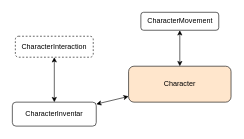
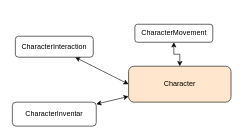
- <mxCell id="3" value="CharacterMovement" style="rounded=1;whiteSpace=wrap;html=1;" vertex="1" parent="1"><mxGeometry x="234.5" y="20" width="130" height="30" as="geometry" /></mxCell>
+ <mxCell id="3" value="CharacterMovement" style="rounded=1;whiteSpace=wrap;html=1;" vertex="1" parent="1"><mxGeometry x="224.5" y="40" width="130" height="30" as="geometry" /></mxCell>
- <mxCell id="5" value="CharacterInteraction" style="rounded=1;whiteSpace=wrap;html=1;dashed=1;" vertex="1" parent="1"><mxGeometry x="25" y="60" width="130" height="35" as="geometry" /></mxCell>
+ <mxCell id="5" value="CharacterInteraction" style="rounded=1;whiteSpace=wrap;html=1;" vertex="1" parent="1"><mxGeometry x="25" y="60" width="130" height="35" as="geometry" /></mxCell>
- <mxCell id="4" style="rounded=0;orthogonalLoop=1;jettySize=auto;html=1;startArrow=classic;startFill=1;" edge="1" parent="1" source="5" target="7"><mxGeometry relative="1" as="geometry" /></mxCell>
+ <mxCell id="4" style="rounded=0;orthogonalLoop=1;jettySize=auto;html=1;entryX=0;entryY=0.5;entryDx=0;entryDy=0;startArrow=classic;startFill=1;" edge="1" parent="1" source="5" target="8"><mxGeometry relative="1" as="geometry" /></mxCell>
